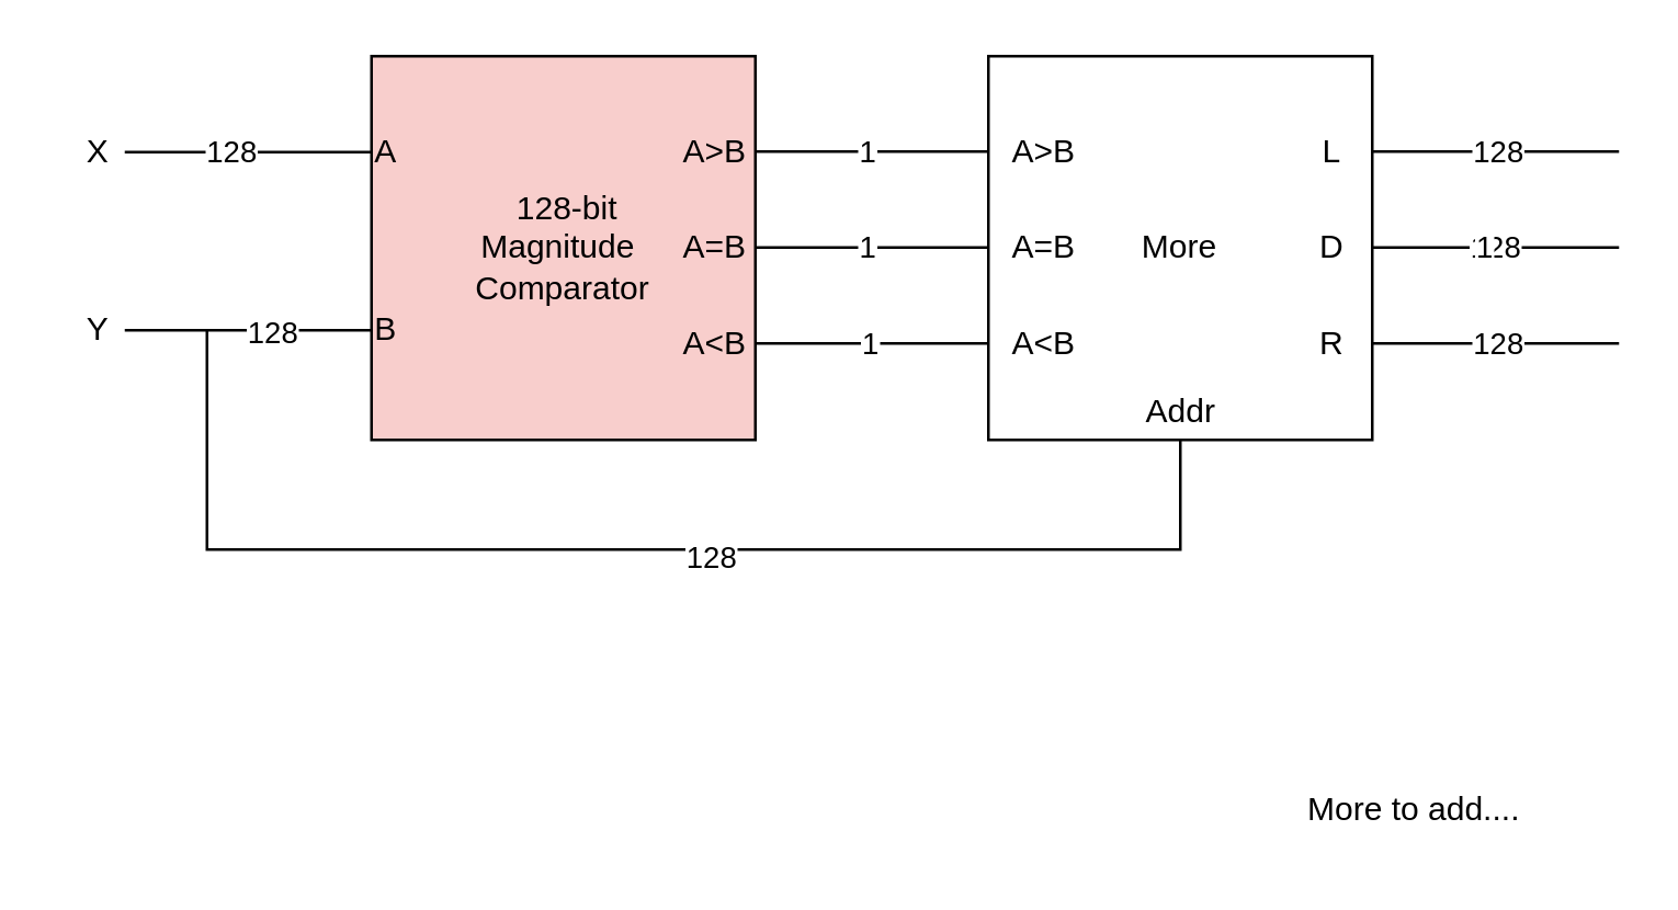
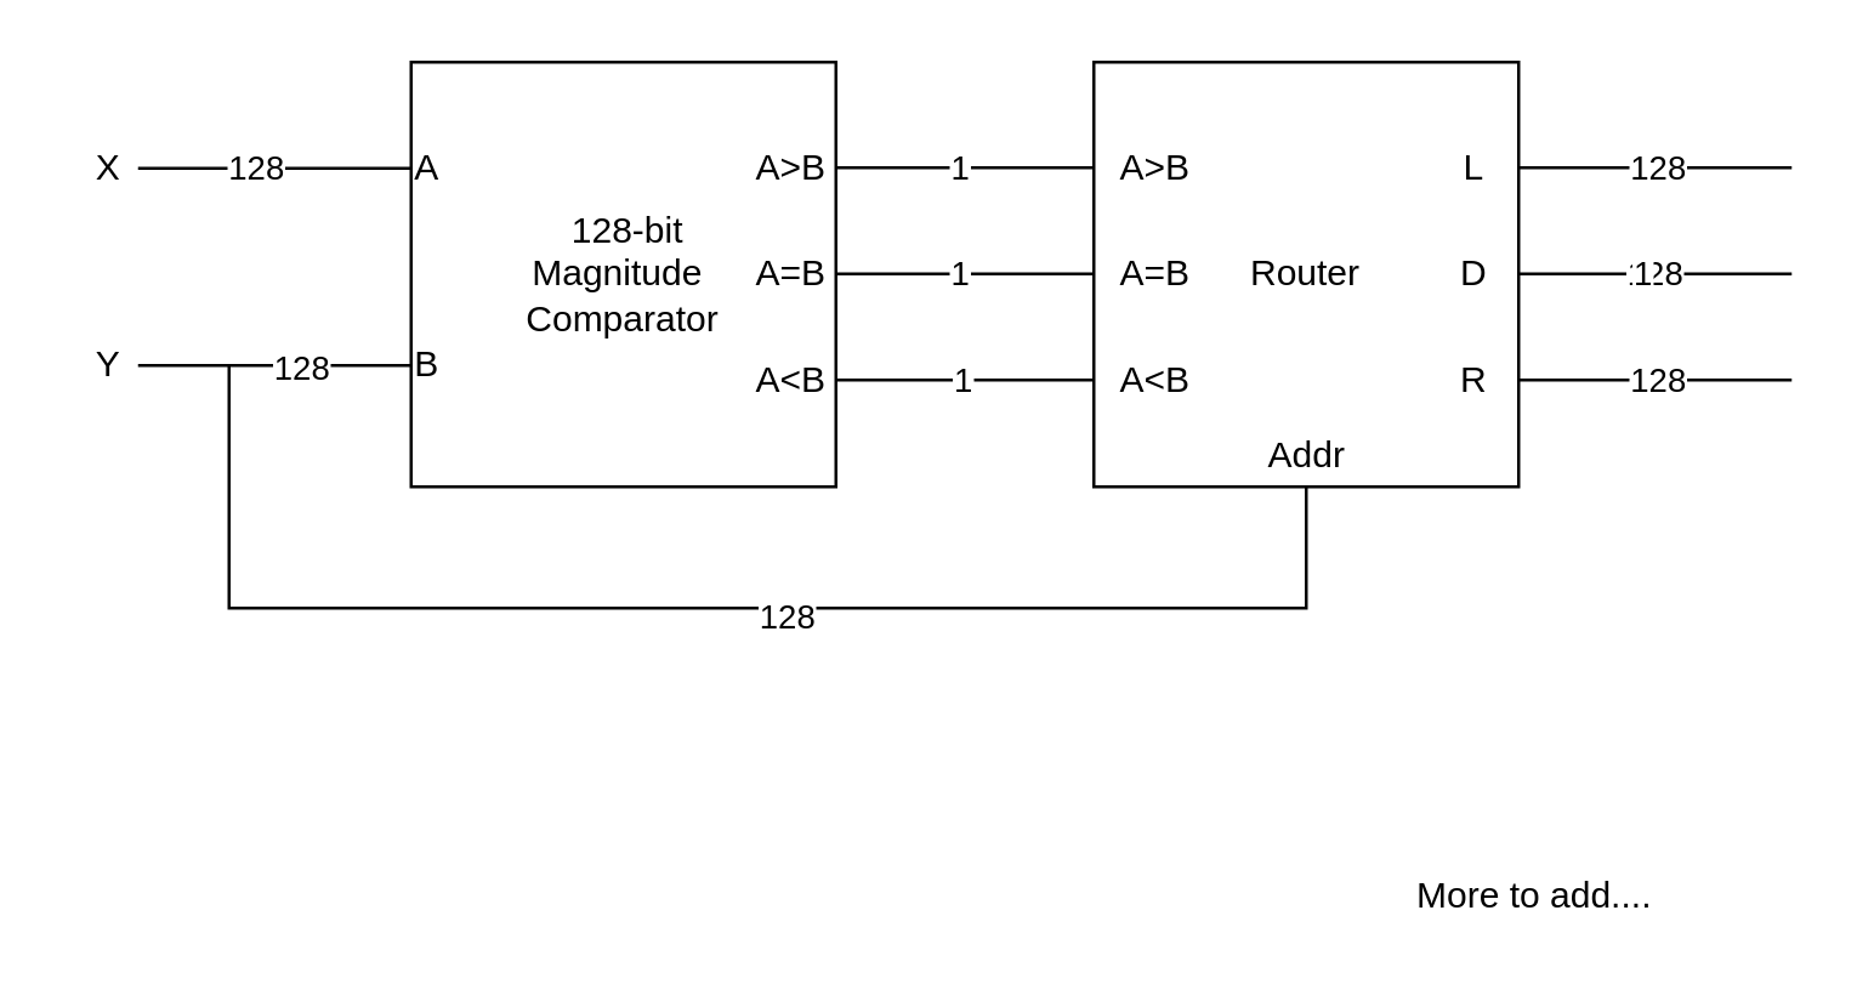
- <mxCell id="2" value="&amp;nbsp;128-bit&lt;div&gt;Magnitude&amp;nbsp;&lt;/div&gt;&lt;div&gt;Comparator&lt;/div&gt;" style="whiteSpace=wrap;html=1;aspect=fixed;fillColor=#f8cecc;" parent="1" vertex="1"><mxGeometry x="135" y="20" width="140" height="140" as="geometry" /></mxCell>
+ <mxCell id="2" value="&amp;nbsp;128-bit&lt;div&gt;Magnitude&amp;nbsp;&lt;/div&gt;&lt;div&gt;Comparator&lt;/div&gt;" style="whiteSpace=wrap;html=1;aspect=fixed;" parent="1" vertex="1"><mxGeometry x="135" y="20" width="140" height="140" as="geometry" /></mxCell>
- <mxCell id="17" value="More" style="whiteSpace=wrap;html=1;aspect=fixed;" parent="1" vertex="1"><mxGeometry x="360" y="20" width="140" height="140" as="geometry" /></mxCell>
+ <mxCell id="17" value="Router" style="whiteSpace=wrap;html=1;aspect=fixed;" parent="1" vertex="1"><mxGeometry x="360" y="20" width="140" height="140" as="geometry" /></mxCell>
- <mxCell id="36" value="More to add...." style="text;html=1;align=center;verticalAlign=middle;resizable=0;points=[];autosize=1;strokeColor=none;fillColor=none;" parent="1" vertex="1"><mxGeometry x="465" y="280" width="100" height="30" as="geometry" /></mxCell>
+ <mxCell id="36" value="More to add...." style="text;html=1;align=center;verticalAlign=middle;resizable=0;points=[];autosize=1;strokeColor=none;fillColor=none;" parent="1" vertex="1"><mxGeometry x="455" y="280" width="100" height="30" as="geometry" /></mxCell>
